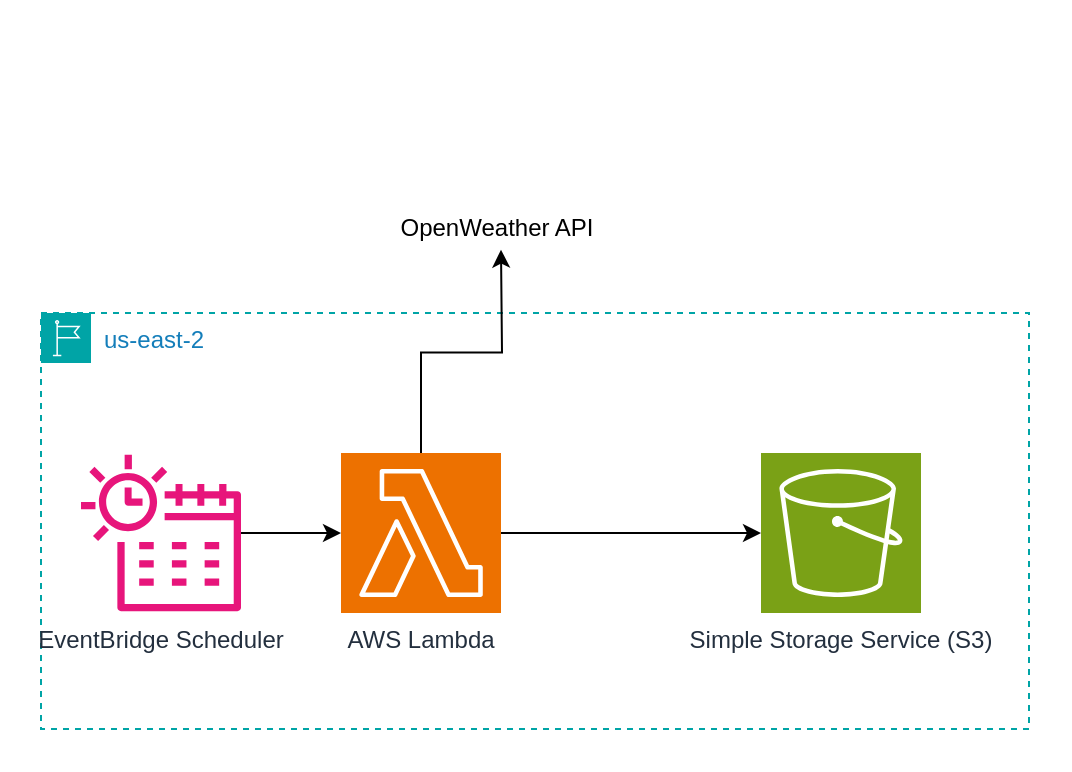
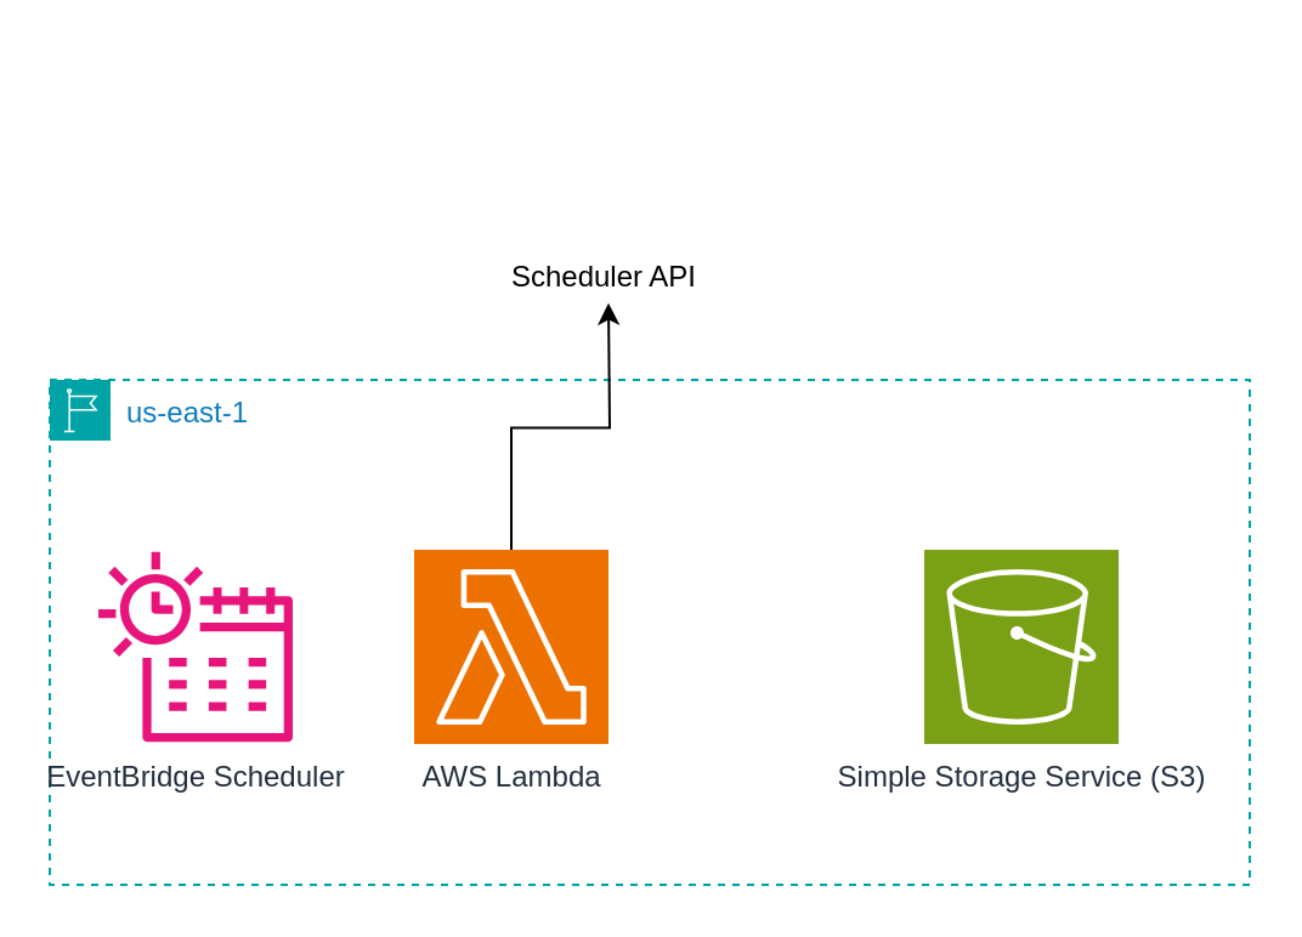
- <mxCell id="8" value="OpenWeather API" style="shape=image;html=1;verticalAlign=top;verticalLabelPosition=bottom;labelBackgroundColor=#ffffff;imageAspect=0;aspect=fixed;image=https://cdn2.iconfinder.com/data/icons/weather-color-2/500/weather-02-128.png" vertex="1" parent="1"><mxGeometry x="208" y="20" width="80" height="80" as="geometry" /></mxCell>
+ <mxCell id="8" value="Scheduler API" style="shape=image;html=1;verticalAlign=top;verticalLabelPosition=bottom;labelBackgroundColor=#ffffff;imageAspect=0;aspect=fixed;image=https://cdn2.iconfinder.com/data/icons/weather-color-2/500/weather-02-128.png" vertex="1" parent="1"><mxGeometry x="208" y="20" width="80" height="80" as="geometry" /></mxCell>
- <mxCell id="2" value="us-east-2" style="points=[[0,0],[0.25,0],[0.5,0],[0.75,0],[1,0],[1,0.25],[1,0.5],[1,0.75],[1,1],[0.75,1],[0.5,1],[0.25,1],[0,1],[0,0.75],[0,0.5],[0,0.25]];outlineConnect=0;gradientColor=none;html=1;whiteSpace=wrap;fontSize=12;fontStyle=0;container=1;pointerEvents=0;collapsible=0;recursiveResize=0;shape=mxgraph.aws4.group;grIcon=mxgraph.aws4.group_region;strokeColor=#00A4A6;fillColor=none;verticalAlign=top;align=left;spacingLeft=30;fontColor=#147EBA;dashed=1;" vertex="1" parent="1"><mxGeometry x="20" y="156" width="494" height="208" as="geometry" /></mxCell>
+ <mxCell id="2" value="us-east-1" style="points=[[0,0],[0.25,0],[0.5,0],[0.75,0],[1,0],[1,0.25],[1,0.5],[1,0.75],[1,1],[0.75,1],[0.5,1],[0.25,1],[0,1],[0,0.75],[0,0.5],[0,0.25]];outlineConnect=0;gradientColor=none;html=1;whiteSpace=wrap;fontSize=12;fontStyle=0;container=1;pointerEvents=0;collapsible=0;recursiveResize=0;shape=mxgraph.aws4.group;grIcon=mxgraph.aws4.group_region;strokeColor=#00A4A6;fillColor=none;verticalAlign=top;align=left;spacingLeft=30;fontColor=#147EBA;dashed=1;" vertex="1" parent="1"><mxGeometry x="20" y="156" width="494" height="208" as="geometry" /></mxCell>
- <mxCell id="4" style="edgeStyle=orthogonalEdgeStyle;rounded=0;orthogonalLoop=1;jettySize=auto;html=1;" edge="1" parent="2" source="5" target="7"><mxGeometry relative="1" as="geometry" /></mxCell>
- <mxCell id="6" style="edgeStyle=orthogonalEdgeStyle;rounded=0;orthogonalLoop=1;jettySize=auto;html=1;" edge="1" parent="2" source="7" target="3"><mxGeometry relative="1" as="geometry" /></mxCell>
